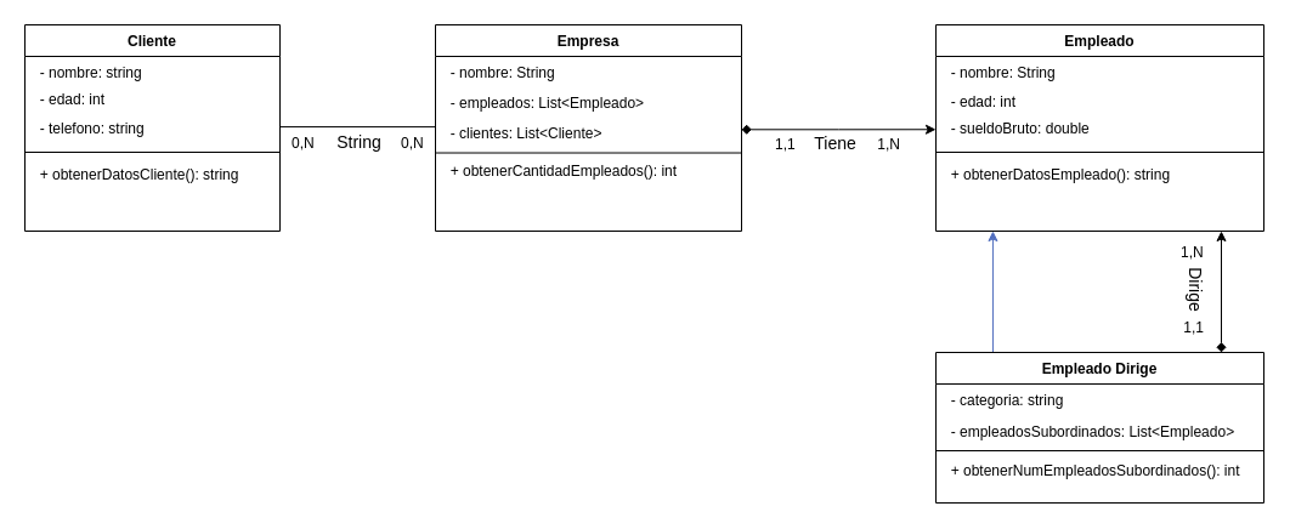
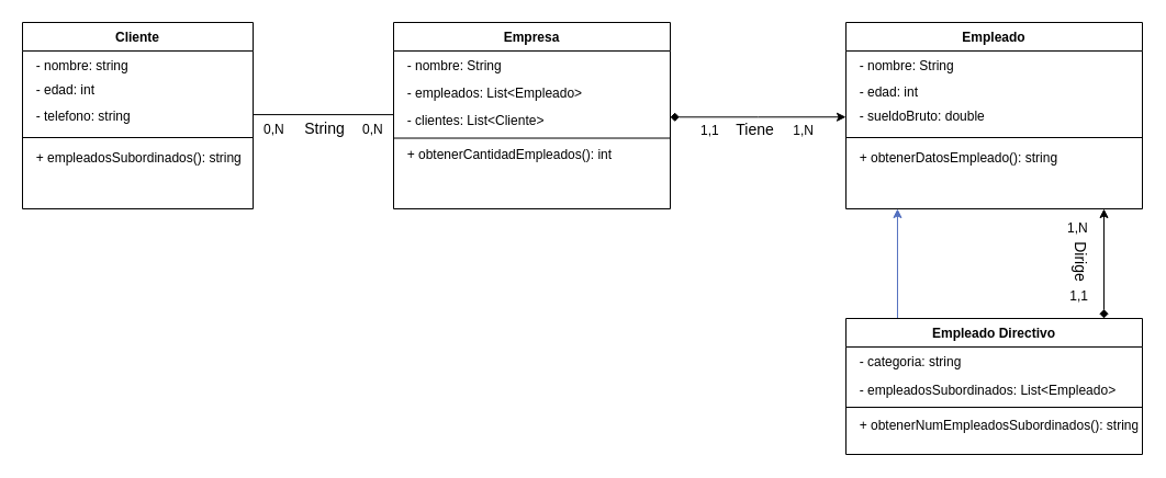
- <mxCell id="8" value="  + obtenerDatosCliente(): string" style="text;align=left;verticalAlign=top;spacingLeft=4;spacingRight=4;overflow=hidden;rotatable=0;points=[[0,0.5],[1,0.5]];portConstraint=eastwest;rounded=0;shadow=0;html=0;" parent="2" vertex="1"><mxGeometry y="110" width="210" height="60" as="geometry" /></mxCell>
+ <mxCell id="8" value="  + empleadosSubordinados(): string" style="text;align=left;verticalAlign=top;spacingLeft=4;spacingRight=4;overflow=hidden;rotatable=0;points=[[0,0.5],[1,0.5]];portConstraint=eastwest;rounded=0;shadow=0;html=0;" parent="2" vertex="1"><mxGeometry y="110" width="210" height="60" as="geometry" /></mxCell>
- <mxCell id="37" value="Empleado Dirige" style="swimlane;fontStyle=1;align=center;verticalAlign=top;childLayout=stackLayout;horizontal=1;startSize=26;horizontalStack=0;resizeParent=1;resizeLast=0;collapsible=1;marginBottom=0;rounded=0;shadow=0;strokeWidth=1;" parent="1" vertex="1"><mxGeometry x="770" y="290" width="270" height="124" as="geometry"><mxRectangle x="130" y="380" width="160" height="26" as="alternateBounds" /></mxGeometry></mxCell>
+ <mxCell id="37" value="Empleado Directivo" style="swimlane;fontStyle=1;align=center;verticalAlign=top;childLayout=stackLayout;horizontal=1;startSize=26;horizontalStack=0;resizeParent=1;resizeLast=0;collapsible=1;marginBottom=0;rounded=0;shadow=0;strokeWidth=1;" parent="1" vertex="1"><mxGeometry x="770" y="290" width="270" height="124" as="geometry"><mxRectangle x="130" y="380" width="160" height="26" as="alternateBounds" /></mxGeometry></mxCell>
- <mxCell id="41" value="  + obtenerNumEmpleadosSubordinados(): int&#10;" style="text;align=left;verticalAlign=top;spacingLeft=4;spacingRight=4;overflow=hidden;rotatable=0;points=[[0,0.5],[1,0.5]];portConstraint=eastwest;" parent="37" vertex="1"><mxGeometry y="84" width="270" height="40" as="geometry" /></mxCell>
+ <mxCell id="41" value="  + obtenerNumEmpleadosSubordinados(): string&#10;" style="text;align=left;verticalAlign=top;spacingLeft=4;spacingRight=4;overflow=hidden;rotatable=0;points=[[0,0.5],[1,0.5]];portConstraint=eastwest;" parent="37" vertex="1"><mxGeometry y="84" width="270" height="40" as="geometry" /></mxCell>
